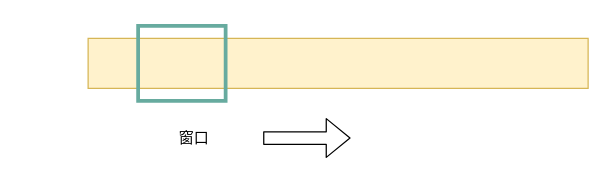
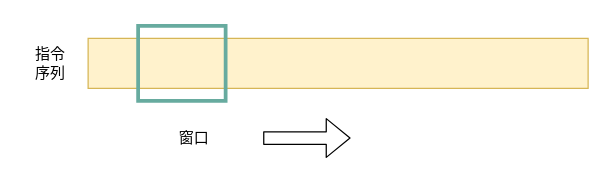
+ <mxCell id="4" value="指令&lt;br&gt;序列" style="text;html=1;strokeColor=none;fillColor=none;align=center;verticalAlign=middle;whiteSpace=wrap;rounded=0;" vertex="1" parent="1"><mxGeometry x="20" y="40" width="40" height="20" as="geometry" /></mxCell>
